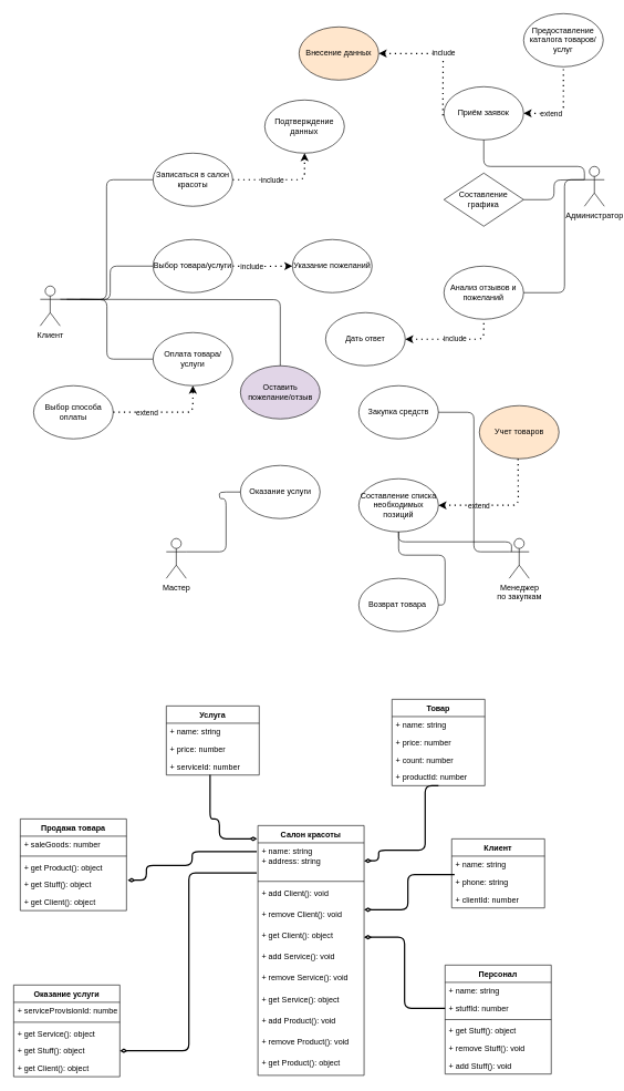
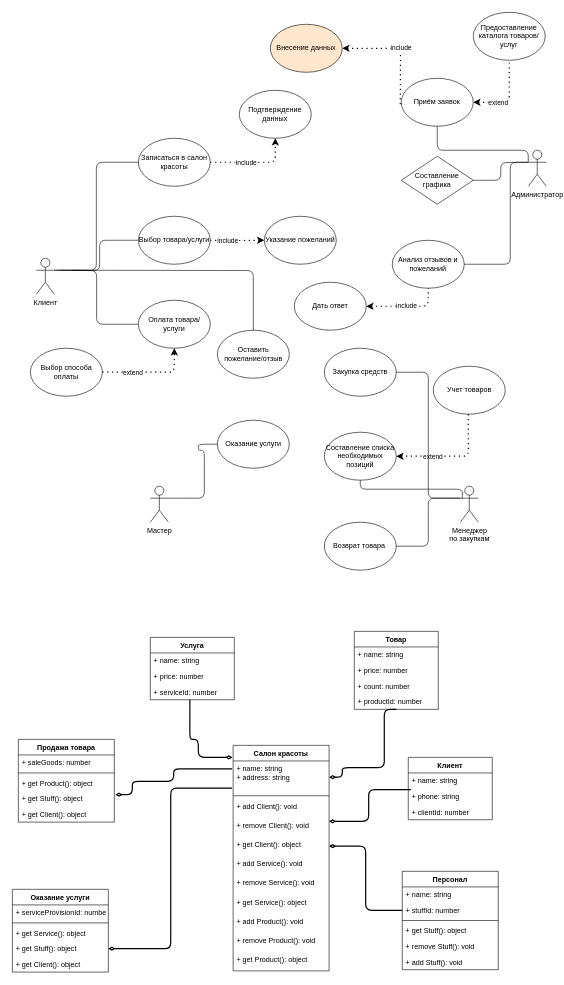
- <mxCell id="15" value="Анализ отзывов и пожеланий" style="ellipse;whiteSpace=wrap;html=1;" vertex="1" parent="1"><mxGeometry x="668.32" y="400" width="120" height="80" as="geometry" /></mxCell>
+ <mxCell id="15" value="Анализ отзывов и пожеланий" style="ellipse;whiteSpace=wrap;html=1;" vertex="1" parent="1"><mxGeometry x="653.32" y="400" width="120" height="80" as="geometry" /></mxCell>
- <mxCell id="8" value="Оставить пожелание/отзыв" style="ellipse;whiteSpace=wrap;html=1;fillColor=#e1d5e7;" vertex="1" parent="1"><mxGeometry x="361.68" y="550" width="120" height="80" as="geometry" /></mxCell>
+ <mxCell id="8" value="Оставить пожелание/отзыв" style="ellipse;whiteSpace=wrap;html=1;" vertex="1" parent="1"><mxGeometry x="361.68" y="550" width="120" height="80" as="geometry" /></mxCell>
- <mxCell id="35" value="Учет товаров" style="ellipse;whiteSpace=wrap;html=1;fillColor=#ffe6cc;" vertex="1" parent="1"><mxGeometry x="721.68" y="610" width="120" height="80" as="geometry" /></mxCell>
+ <mxCell id="35" value="Учет товаров" style="ellipse;whiteSpace=wrap;html=1;" vertex="1" parent="1"><mxGeometry x="721.68" y="610" width="120" height="80" as="geometry" /></mxCell>
- <mxCell id="43" value="" style="endArrow=none;html=1;strokeWidth=1;edgeStyle=orthogonalEdgeStyle;exitX=1;exitY=0.5;exitDx=0;exitDy=0;" edge="1" parent="1" source="11" target="12"><mxGeometry width="50" height="50" relative="1" as="geometry"><mxPoint x="500" y="870" as="sourcePoint" /><mxPoint x="550" y="820" as="targetPoint" /></mxGeometry></mxCell>
+ <mxCell id="43" value="" style="endArrow=none;html=1;strokeWidth=1;edgeStyle=orthogonalEdgeStyle;entryX=0;entryY=0.333;entryDx=0;entryDy=0;entryPerimeter=0;exitX=1;exitY=0.5;exitDx=0;exitDy=0;" edge="1" parent="1" source="11" target="5"><mxGeometry width="50" height="50" relative="1" as="geometry"><mxPoint x="500" y="870" as="sourcePoint" /><mxPoint x="550" y="820" as="targetPoint" /></mxGeometry></mxCell>
